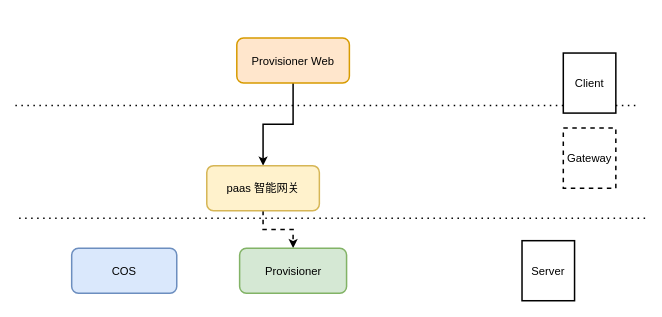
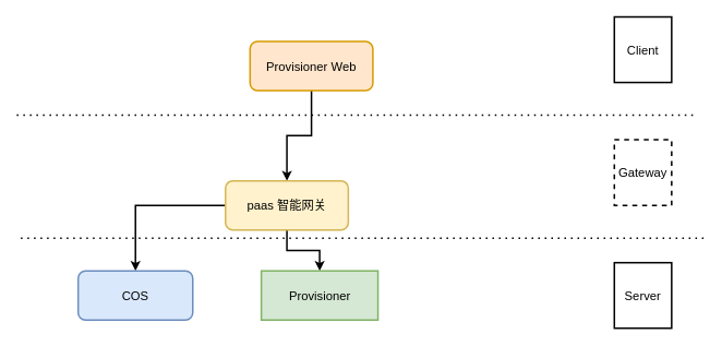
- <mxCell id="3" value="&lt;font style=&quot;font-size: 15px&quot;&gt;Provisioner Web&lt;/font&gt;" style="rounded=1;whiteSpace=wrap;html=1;strokeWidth=2;fillColor=#ffe6cc;strokeColor=#d79b00;" vertex="1" parent="1"><mxGeometry x="315" y="50" width="150" height="60" as="geometry" /></mxCell>
+ <mxCell id="3" value="&lt;font style=&quot;font-size: 15px&quot;&gt;Provisioner Web&lt;/font&gt;" style="rounded=1;whiteSpace=wrap;html=1;strokeWidth=2;fillColor=#ffe6cc;strokeColor=#d79b00;" vertex="1" parent="1"><mxGeometry x="305" y="50" width="150" height="60" as="geometry" /></mxCell>
- <mxCell id="13" value="&lt;span style=&quot;font-size: 15px&quot;&gt;Client&lt;/span&gt;" style="rounded=0;whiteSpace=wrap;html=1;strokeWidth=2;" vertex="1" parent="1"><mxGeometry x="750" y="70" width="70" height="80" as="geometry" /></mxCell>
+ <mxCell id="13" value="&lt;span style=&quot;font-size: 15px&quot;&gt;Client&lt;/span&gt;" style="rounded=0;whiteSpace=wrap;html=1;strokeWidth=2;" vertex="1" parent="1"><mxGeometry x="750" y="20" width="70" height="80" as="geometry" /></mxCell>
+ <mxCell id="5" style="edgeStyle=orthogonalEdgeStyle;rounded=0;orthogonalLoop=1;jettySize=auto;html=1;entryX=0.5;entryY=0;entryDx=0;entryDy=0;fontSize=15;strokeWidth=2;" edge="1" parent="1" source="6" target="8"><mxGeometry relative="1" as="geometry" /></mxCell>
- <mxCell id="4" style="edgeStyle=orthogonalEdgeStyle;rounded=0;orthogonalLoop=1;jettySize=auto;html=1;fontSize=15;entryX=0.5;entryY=0;entryDx=0;entryDy=0;strokeWidth=2;dashed=1;" edge="1" parent="1" source="6" target="7"><mxGeometry relative="1" as="geometry"><mxPoint x="390" y="280" as="targetPoint" /></mxGeometry></mxCell>
+ <mxCell id="4" style="edgeStyle=orthogonalEdgeStyle;rounded=0;orthogonalLoop=1;jettySize=auto;html=1;fontSize=15;entryX=0.5;entryY=0;entryDx=0;entryDy=0;strokeWidth=2;" edge="1" parent="1" source="6" target="7"><mxGeometry relative="1" as="geometry"><mxPoint x="390" y="280" as="targetPoint" /></mxGeometry></mxCell>
- <mxCell id="7" value="&lt;font style=&quot;font-size: 15px&quot;&gt;Provisioner&lt;/font&gt;" style="rounded=1;whiteSpace=wrap;html=1;strokeWidth=2;fillColor=#d5e8d4;strokeColor=#82b366;" vertex="1" parent="1"><mxGeometry x="318.75" y="330" width="142.5" height="60" as="geometry" /></mxCell>
+ <mxCell id="7" value="&lt;font style=&quot;font-size: 15px&quot;&gt;Provisioner&lt;/font&gt;" style="whiteSpace=wrap;html=1;strokeWidth=2;fillColor=#d5e8d4;strokeColor=#82b366;rounded=0;" vertex="1" parent="1"><mxGeometry x="318.75" y="330" width="142.5" height="60" as="geometry" /></mxCell>
- <mxCell id="12" value="&lt;span style=&quot;font-size: 15px&quot;&gt;Server&lt;/span&gt;" style="rounded=0;whiteSpace=wrap;html=1;strokeWidth=2;" vertex="1" parent="1"><mxGeometry x="695" y="320" width="70" height="80" as="geometry" /></mxCell>
+ <mxCell id="12" value="&lt;span style=&quot;font-size: 15px&quot;&gt;Server&lt;/span&gt;" style="rounded=0;whiteSpace=wrap;html=1;strokeWidth=2;" vertex="1" parent="1"><mxGeometry x="750" y="320" width="70" height="80" as="geometry" /></mxCell>
